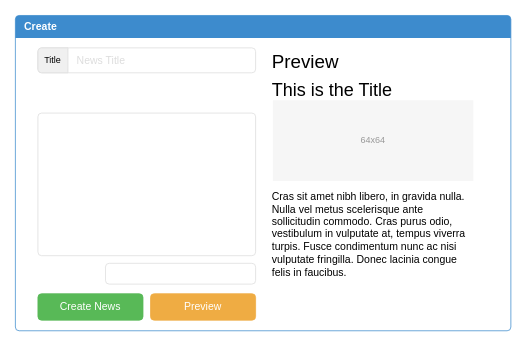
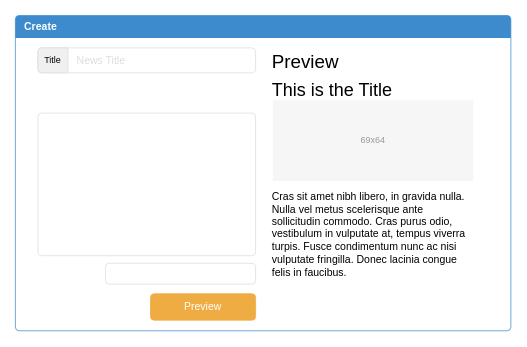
- <mxCell id="12" value="64x64" style="html=1;shadow=0;dashed=0;shape=mxgraph.bootstrap.rect;align=center;strokeColor=none;fillColor=#f6f6f6;fontColor=#999999;whiteSpace=wrap;" vertex="1" parent="2"><mxGeometry x="343" y="112.941" width="267" height="107.647" as="geometry" /></mxCell>
+ <mxCell id="12" value="69x64" style="html=1;shadow=0;dashed=0;shape=mxgraph.bootstrap.rect;align=center;strokeColor=none;fillColor=#f6f6f6;fontColor=#999999;whiteSpace=wrap;" vertex="1" parent="2"><mxGeometry x="343" y="112.941" width="267" height="107.647" as="geometry" /></mxCell>
- <mxCell id="9" value="Create News" style="html=1;shadow=0;dashed=0;shape=mxgraph.bootstrap.rrect;rSize=5;fillColor=#58B957;align=center;strokeColor=#58B957;fontColor=#ffffff;fontSize=14;whiteSpace=wrap;" vertex="1" parent="2"><mxGeometry x="30" y="370.618" width="140" height="35.294" as="geometry" /></mxCell>
